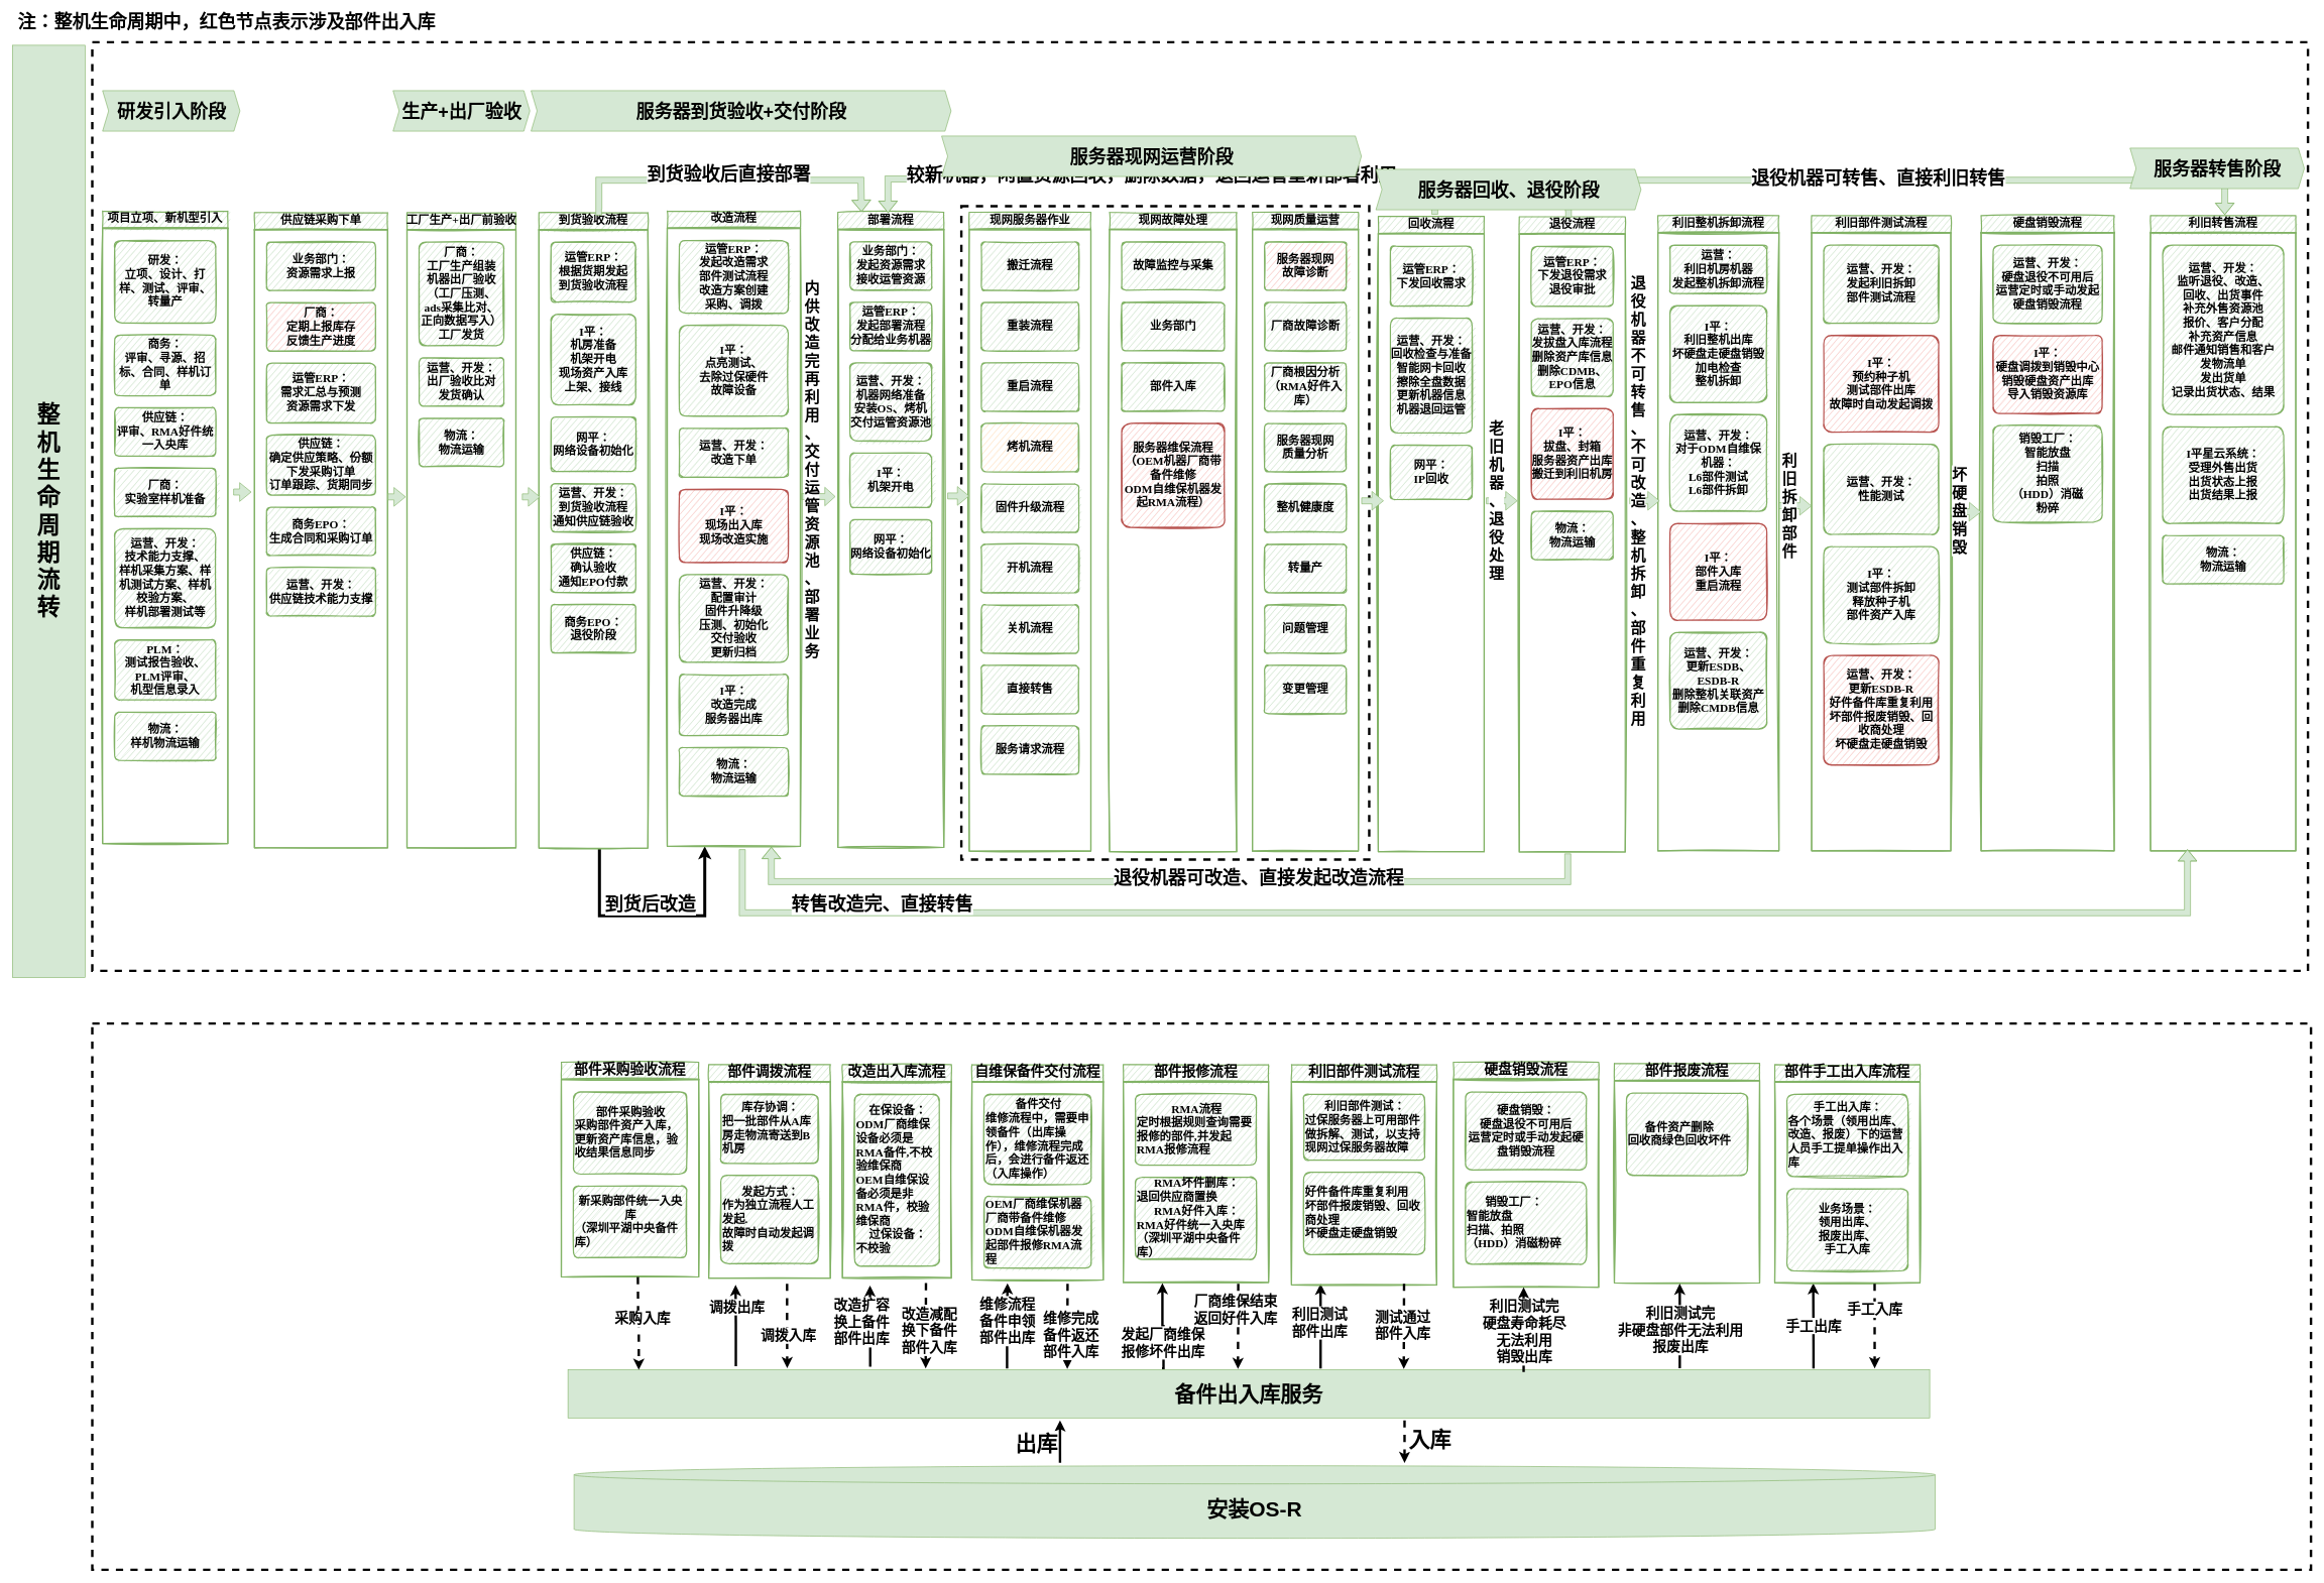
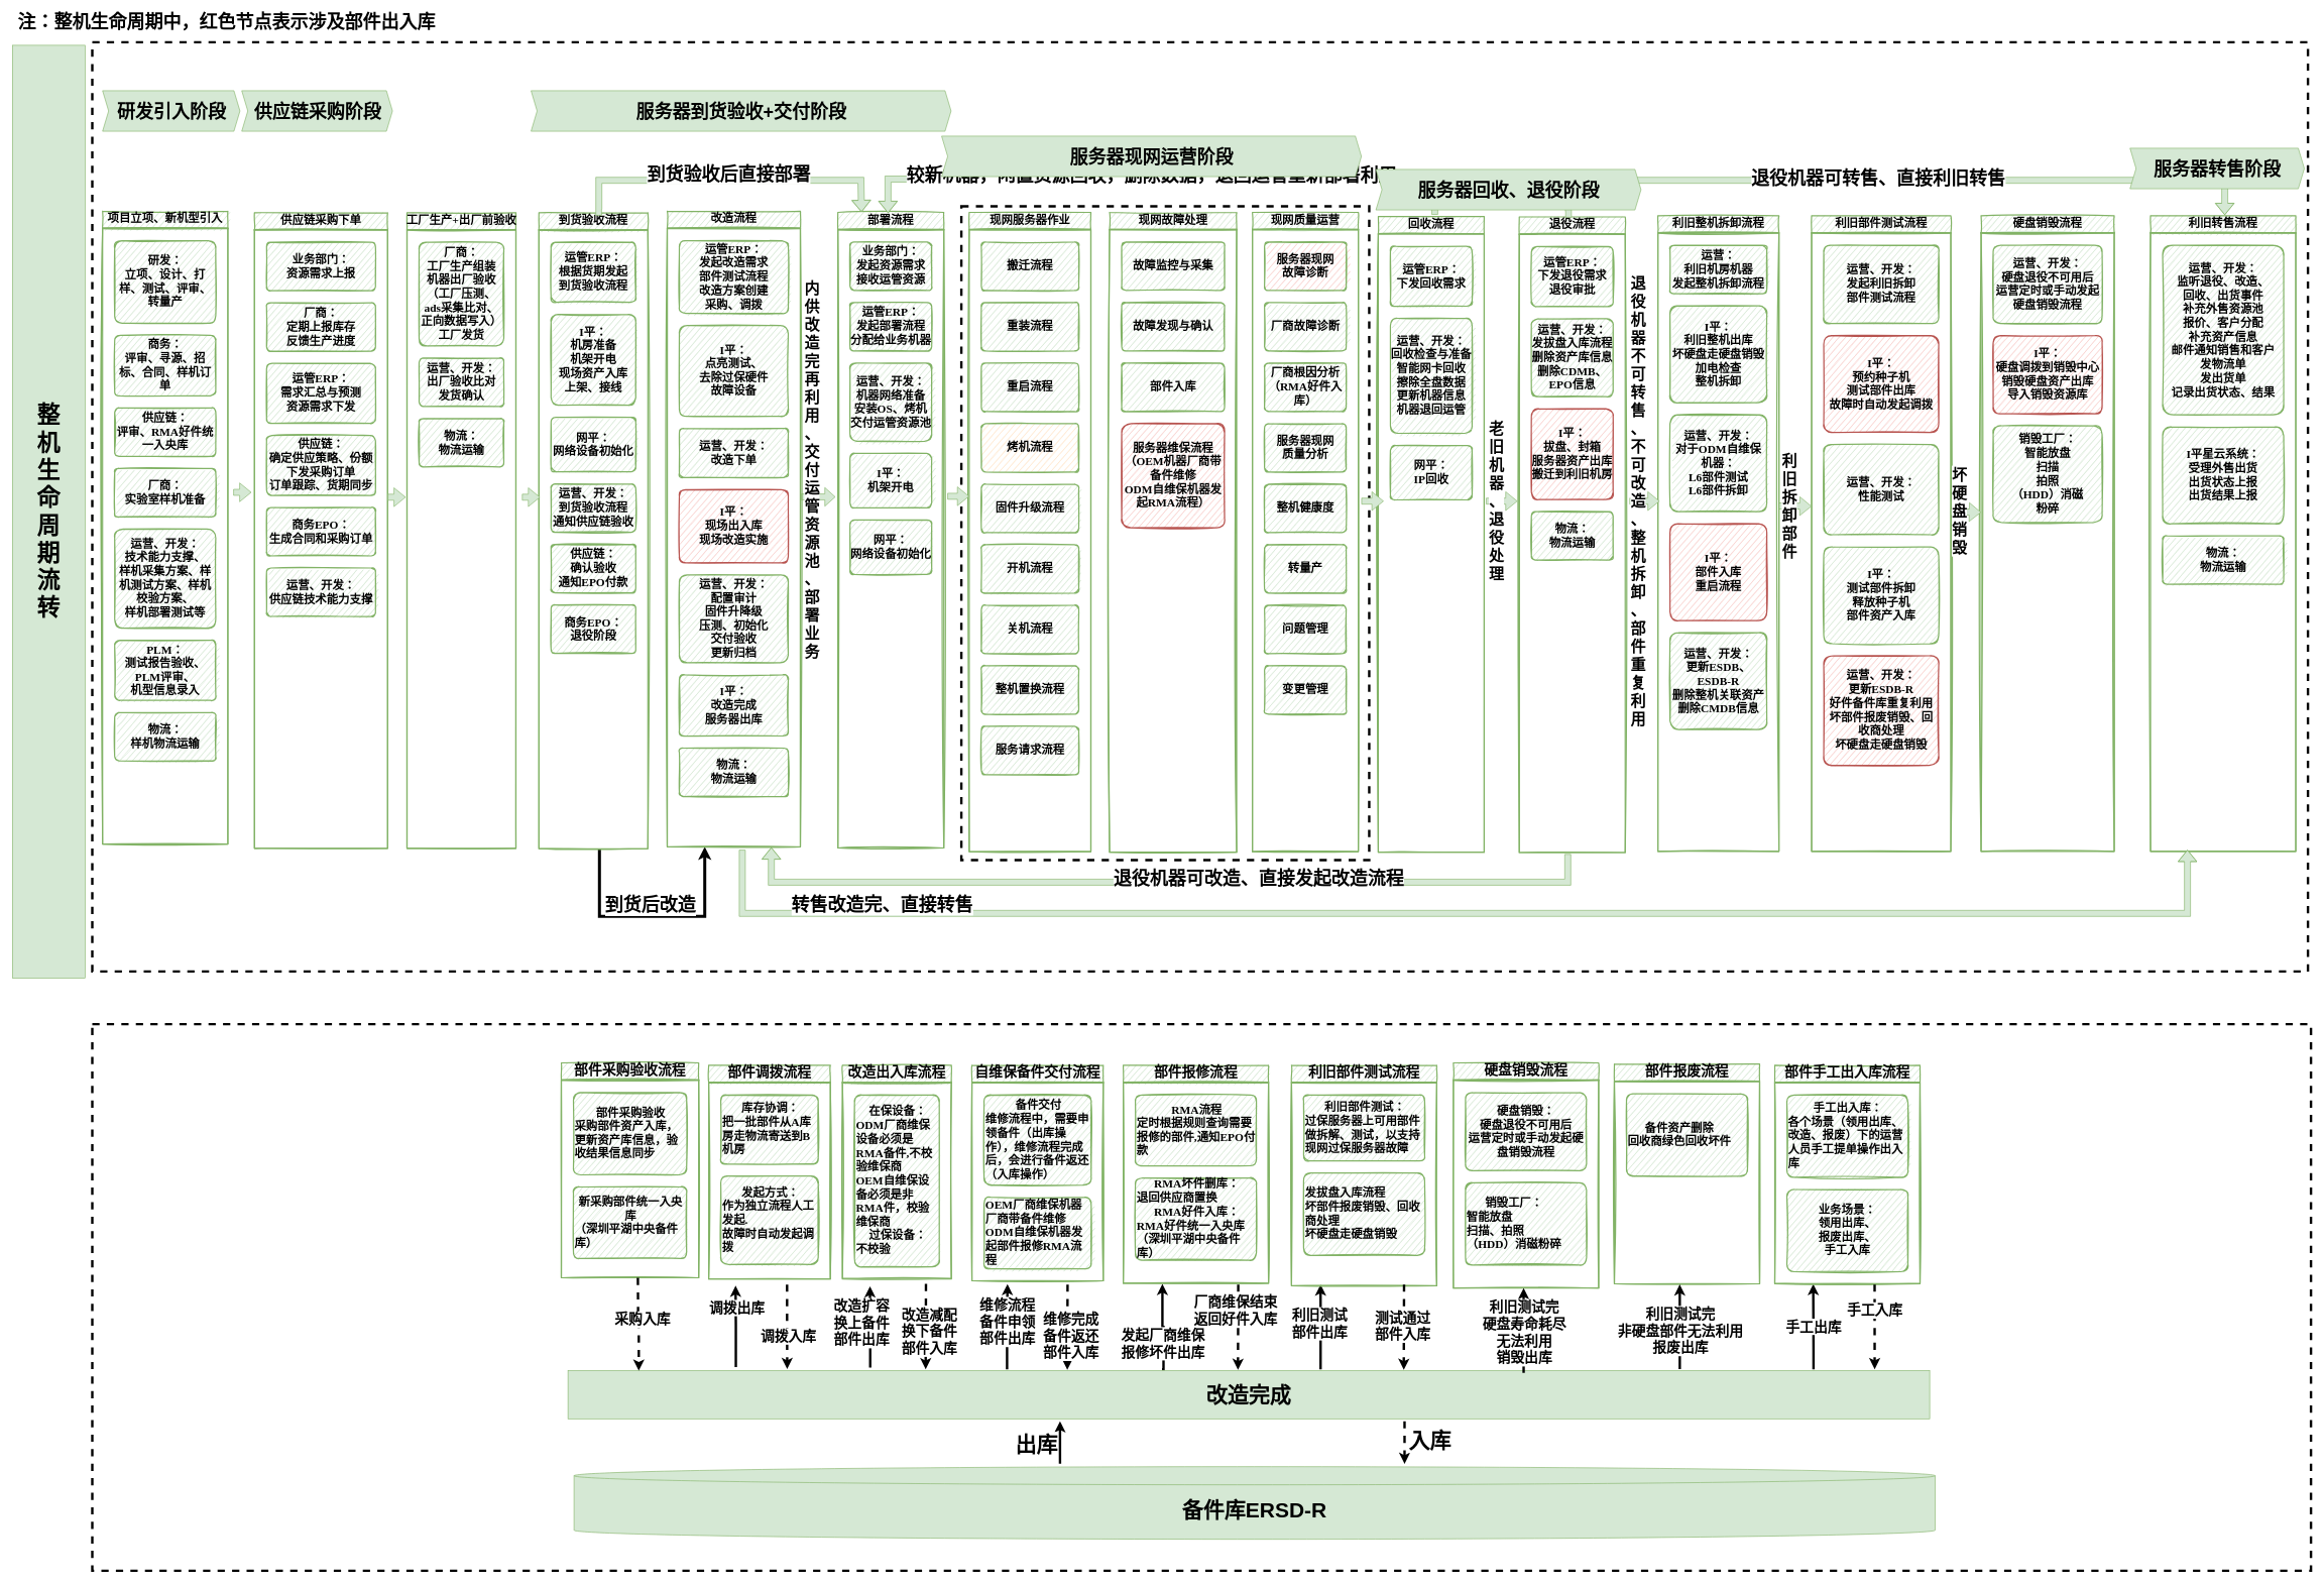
+ <mxCell id="217" value="&lt;b style=&quot;font-size: 30px&quot;&gt;供应链采购阶段&lt;/b&gt;" style="html=1;shadow=0;dashed=0;align=center;verticalAlign=middle;shape=mxgraph.arrows2.arrow;dy=0;dx=10;notch=10;fillColor=#d5e8d4;strokeColor=#82b366;" parent="1" vertex="1"><mxGeometry x="399" y="149" width="249" height="67" as="geometry" /></mxCell>
- <mxCell id="215" value="&lt;span style=&quot;font-size: 30px&quot;&gt;&lt;b&gt;生产+出厂验收&lt;/b&gt;&lt;/span&gt;" style="html=1;shadow=0;dashed=0;align=center;verticalAlign=middle;shape=mxgraph.arrows2.arrow;dy=0;dx=10;notch=10;fillColor=#d5e8d4;strokeColor=#82b366;" parent="1" vertex="1"><mxGeometry x="649" y="149" width="226" height="67" as="geometry" /></mxCell>
- <mxCell id="16" value="厂商：&lt;br&gt;定期上报库存&lt;br&gt;反馈生产进度" style="whiteSpace=wrap;html=1;strokeWidth=2;fontStyle=1;spacingTop=0;rounded=1;arcSize=9;points=[];sketch=1;fontFamily=Permanent Marker;hachureGap=8;fillWeight=1;fontSize=19;fillColor=#f8cecc;strokeColor=#82b366;" parent="14" vertex="1"><mxGeometry x="20" y="121" width="180" height="80" as="geometry" /></mxCell>
+ <mxCell id="16" value="厂商：&lt;br&gt;定期上报库存&lt;br&gt;反馈生产进度" style="whiteSpace=wrap;html=1;strokeWidth=2;fontStyle=1;spacingTop=0;rounded=1;arcSize=9;points=[];sketch=1;fontFamily=Permanent Marker;hachureGap=8;fillWeight=1;fontSize=19;fillColor=#d5e8d4;strokeColor=#82b366;" parent="14" vertex="1"><mxGeometry x="20" y="121" width="180" height="80" as="geometry" /></mxCell>
- <mxCell id="198" value="业务部门" style="whiteSpace=wrap;html=1;strokeWidth=2;fontStyle=1;spacingTop=0;rounded=1;arcSize=9;points=[];sketch=1;fontFamily=Permanent Marker;hachureGap=8;fillWeight=1;fontSize=19;fillColor=#d5e8d4;strokeColor=#82b366;" parent="196" vertex="1"><mxGeometry x="20" y="121" width="170" height="80" as="geometry" /></mxCell>
+ <mxCell id="198" value="故障发现与确认" style="whiteSpace=wrap;html=1;strokeWidth=2;fontStyle=1;spacingTop=0;rounded=1;arcSize=9;points=[];sketch=1;fontFamily=Permanent Marker;hachureGap=8;fillWeight=1;fontSize=19;fillColor=#d5e8d4;strokeColor=#82b366;" parent="196" vertex="1"><mxGeometry x="20" y="121" width="170" height="80" as="geometry" /></mxCell>
- <mxCell id="52" value="直接转售" style="whiteSpace=wrap;html=1;strokeWidth=2;fontStyle=1;spacingTop=0;rounded=1;arcSize=9;points=[];sketch=1;fontFamily=Permanent Marker;hachureGap=8;fillWeight=1;fontSize=19;fillColor=#d5e8d4;strokeColor=#82b366;" parent="44" vertex="1"><mxGeometry x="20" y="721" width="161" height="80" as="geometry" /></mxCell>
+ <mxCell id="52" value="整机置换流程" style="whiteSpace=wrap;html=1;strokeWidth=2;fontStyle=1;spacingTop=0;rounded=1;arcSize=9;points=[];sketch=1;fontFamily=Permanent Marker;hachureGap=8;fillWeight=1;fontSize=19;fillColor=#d5e8d4;strokeColor=#82b366;" parent="44" vertex="1"><mxGeometry x="20" y="721" width="161" height="80" as="geometry" /></mxCell>
- <mxCell id="144" value="&lt;div style=&quot;text-align: center&quot;&gt;&lt;span&gt;RMA流程&lt;/span&gt;&lt;/div&gt;&lt;font style=&quot;font-size: 19px&quot;&gt;&lt;span style=&quot;font-size: 19px&quot;&gt;定时根据规则查询需要报修的部件,并发起RMA报修流程&lt;/span&gt;&lt;br&gt;&lt;/font&gt;" style="whiteSpace=wrap;strokeWidth=2;fontStyle=1;spacingTop=0;rounded=1;arcSize=9;points=[];sketch=1;fontFamily=Permanent Marker;hachureGap=8;fillWeight=1;fontSize=19;fillColor=#d5e8d4;strokeColor=#82b366;html=1;verticalAlign=middle;align=left;fontColor=#000000;labelBackgroundColor=none;" parent="143" vertex="1"><mxGeometry x="20" y="21" width="200" height="117" as="geometry" /></mxCell>
+ <mxCell id="144" value="&lt;div style=&quot;text-align: center&quot;&gt;&lt;span&gt;RMA流程&lt;/span&gt;&lt;/div&gt;&lt;font style=&quot;font-size: 19px&quot;&gt;&lt;span style=&quot;font-size: 19px&quot;&gt;定时根据规则查询需要报修的部件,通知EPO付款&lt;/span&gt;&lt;br&gt;&lt;/font&gt;" style="whiteSpace=wrap;strokeWidth=2;fontStyle=1;spacingTop=0;rounded=1;arcSize=9;points=[];sketch=1;fontFamily=Permanent Marker;hachureGap=8;fillWeight=1;fontSize=19;fillColor=#d5e8d4;strokeColor=#82b366;html=1;verticalAlign=middle;align=left;fontColor=#000000;labelBackgroundColor=none;" parent="143" vertex="1"><mxGeometry x="20" y="21" width="200" height="117" as="geometry" /></mxCell>
- <mxCell id="151" value="&lt;span style=&quot;font-size: 19px&quot;&gt;好件备件库重复利用&lt;/span&gt;&lt;br style=&quot;font-size: 19px&quot;&gt;&lt;span style=&quot;font-size: 19px&quot;&gt;坏部件报废销毁、回收商处理&lt;/span&gt;&lt;br style=&quot;font-size: 19px&quot;&gt;&lt;span style=&quot;font-size: 19px&quot;&gt;坏硬盘走硬盘销毁&lt;/span&gt;" style="whiteSpace=wrap;html=1;strokeWidth=2;fontStyle=1;spacingTop=0;rounded=1;arcSize=9;points=[];sketch=1;fontFamily=Permanent Marker;hachureGap=8;fillWeight=1;fontSize=19;fillColor=#d5e8d4;strokeColor=#82b366;align=left;fontColor=#000000;labelBackgroundColor=none;" parent="149" vertex="1"><mxGeometry x="20" y="150" width="200" height="136" as="geometry" /></mxCell>
+ <mxCell id="151" value="&lt;span style=&quot;font-size: 19px&quot;&gt;发拔盘入库流程&lt;/span&gt;&lt;br style=&quot;font-size: 19px&quot;&gt;&lt;span style=&quot;font-size: 19px&quot;&gt;坏部件报废销毁、回收商处理&lt;/span&gt;&lt;br style=&quot;font-size: 19px&quot;&gt;&lt;span style=&quot;font-size: 19px&quot;&gt;坏硬盘走硬盘销毁&lt;/span&gt;" style="whiteSpace=wrap;html=1;strokeWidth=2;fontStyle=1;spacingTop=0;rounded=1;arcSize=9;points=[];sketch=1;fontFamily=Permanent Marker;hachureGap=8;fillWeight=1;fontSize=19;fillColor=#d5e8d4;strokeColor=#82b366;align=left;fontColor=#000000;labelBackgroundColor=none;" parent="149" vertex="1"><mxGeometry x="20" y="150" width="200" height="136" as="geometry" /></mxCell>
- <mxCell id="165" value="&lt;font style=&quot;font-size: 35px;&quot;&gt;&lt;span style=&quot;font-size: 35px;&quot;&gt;备件出入库服务&lt;/span&gt;&lt;/font&gt;" style="rounded=0;whiteSpace=wrap;html=1;fillColor=#d5e8d4;strokeColor=#82b366;fontStyle=1;fontSize=35;" parent="1" vertex="1"><mxGeometry x="938" y="2262.95" width="2250" height="80" as="geometry" /></mxCell>
+ <mxCell id="165" value="&lt;font style=&quot;font-size: 35px;&quot;&gt;&lt;span style=&quot;font-size: 35px;&quot;&gt;改造完成&lt;/span&gt;&lt;/font&gt;" style="rounded=0;whiteSpace=wrap;html=1;fillColor=#d5e8d4;strokeColor=#82b366;fontStyle=1;fontSize=35;" parent="1" vertex="1"><mxGeometry x="938" y="2262.95" width="2250" height="80" as="geometry" /></mxCell>
- <mxCell id="168" value="安装OS-R" style="shape=cylinder3;whiteSpace=wrap;html=1;boundedLbl=1;backgroundOutline=1;size=15;fontSize=35;fontStyle=1;fillColor=#d5e8d4;strokeColor=#82b366;" parent="1" vertex="1"><mxGeometry x="948" y="2421.95" width="2249" height="120" as="geometry" /></mxCell>
+ <mxCell id="168" value="备件库ERSD-R" style="shape=cylinder3;whiteSpace=wrap;html=1;boundedLbl=1;backgroundOutline=1;size=15;fontSize=35;fontStyle=1;fillColor=#d5e8d4;strokeColor=#82b366;" parent="1" vertex="1"><mxGeometry x="948" y="2421.95" width="2249" height="120" as="geometry" /></mxCell>
